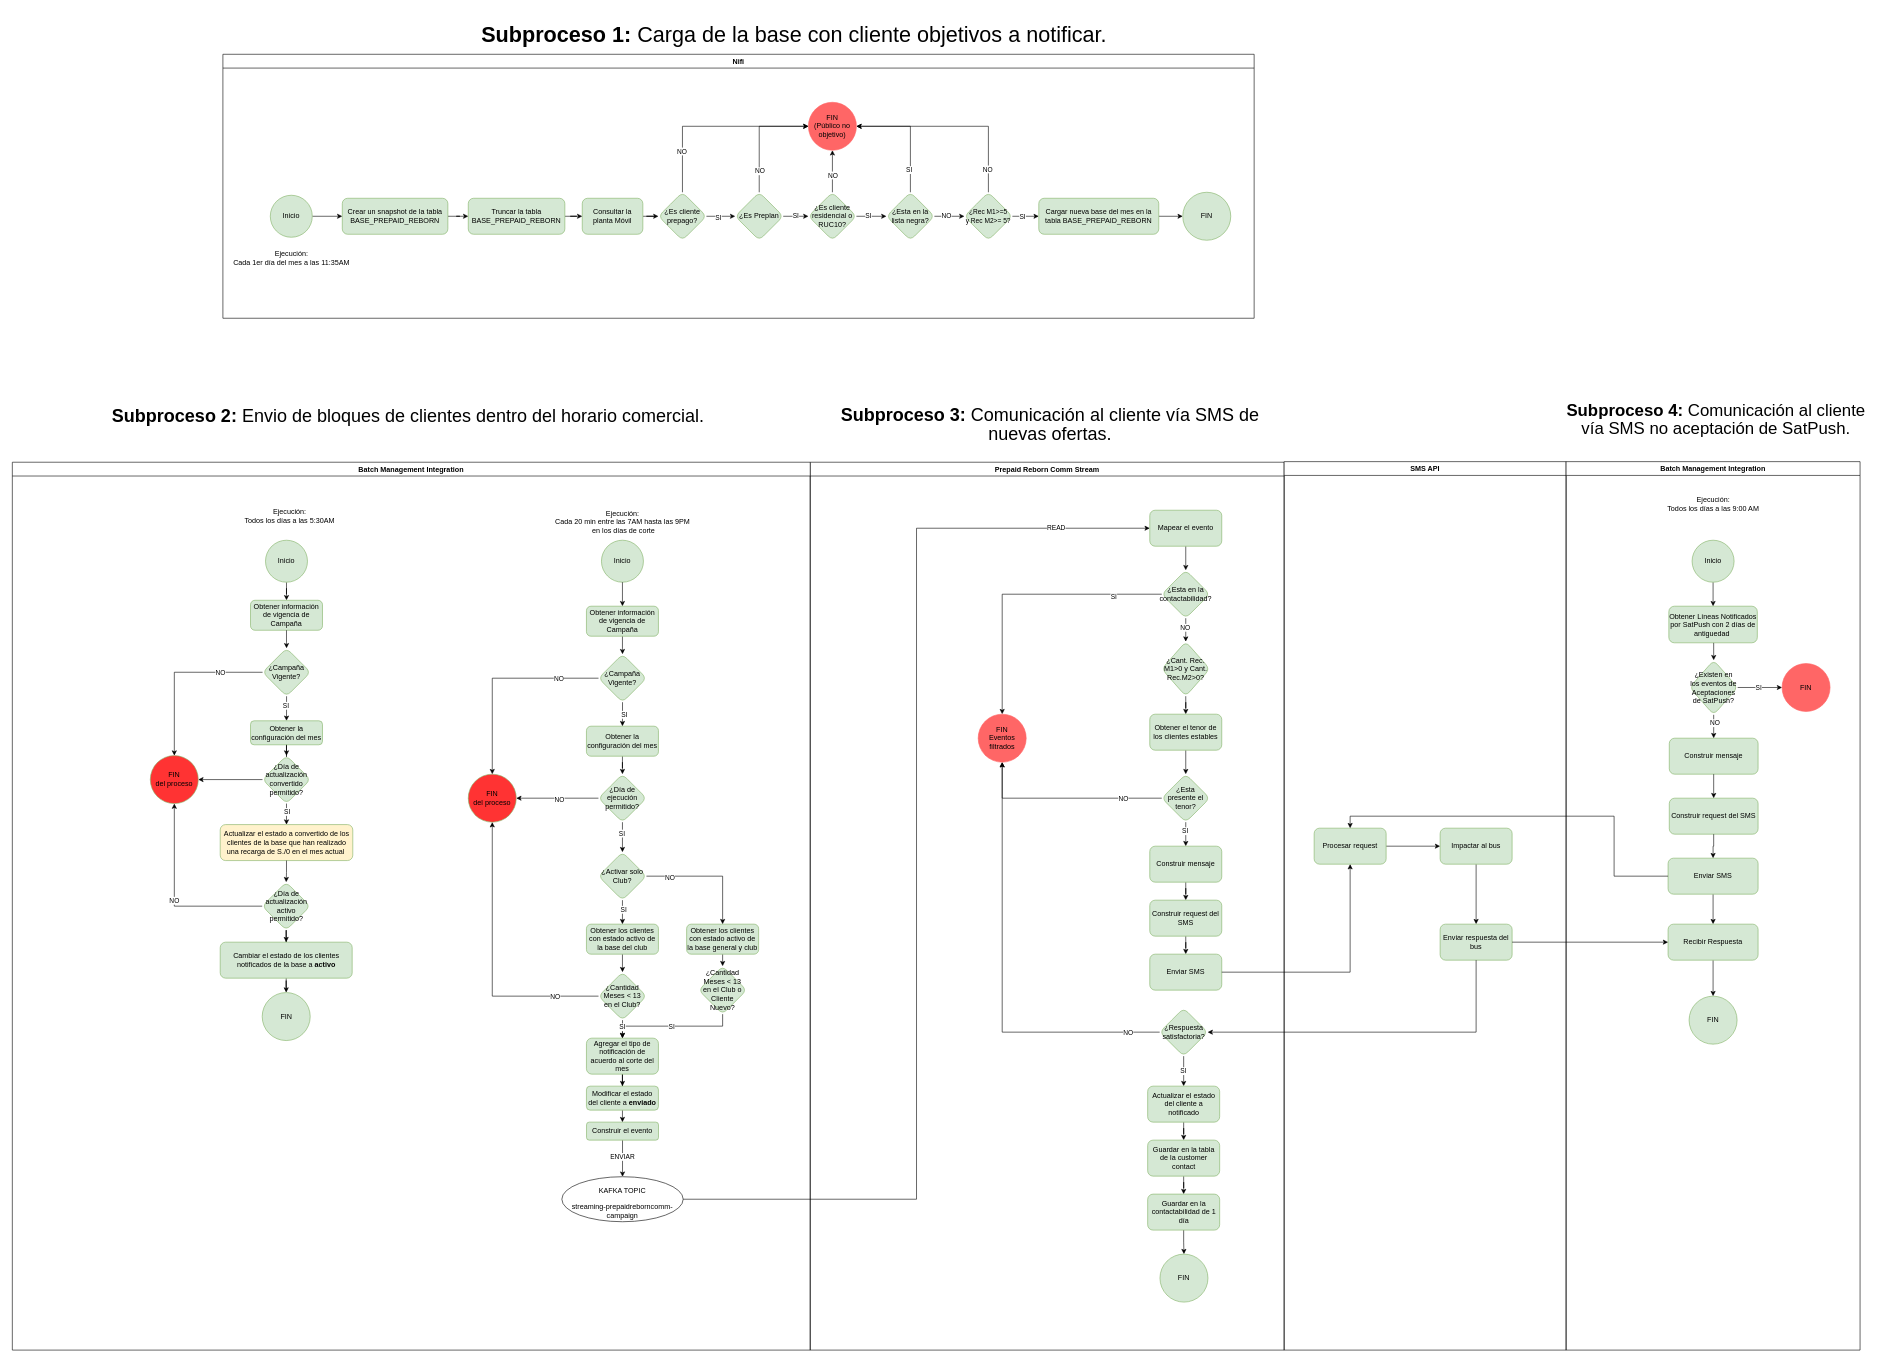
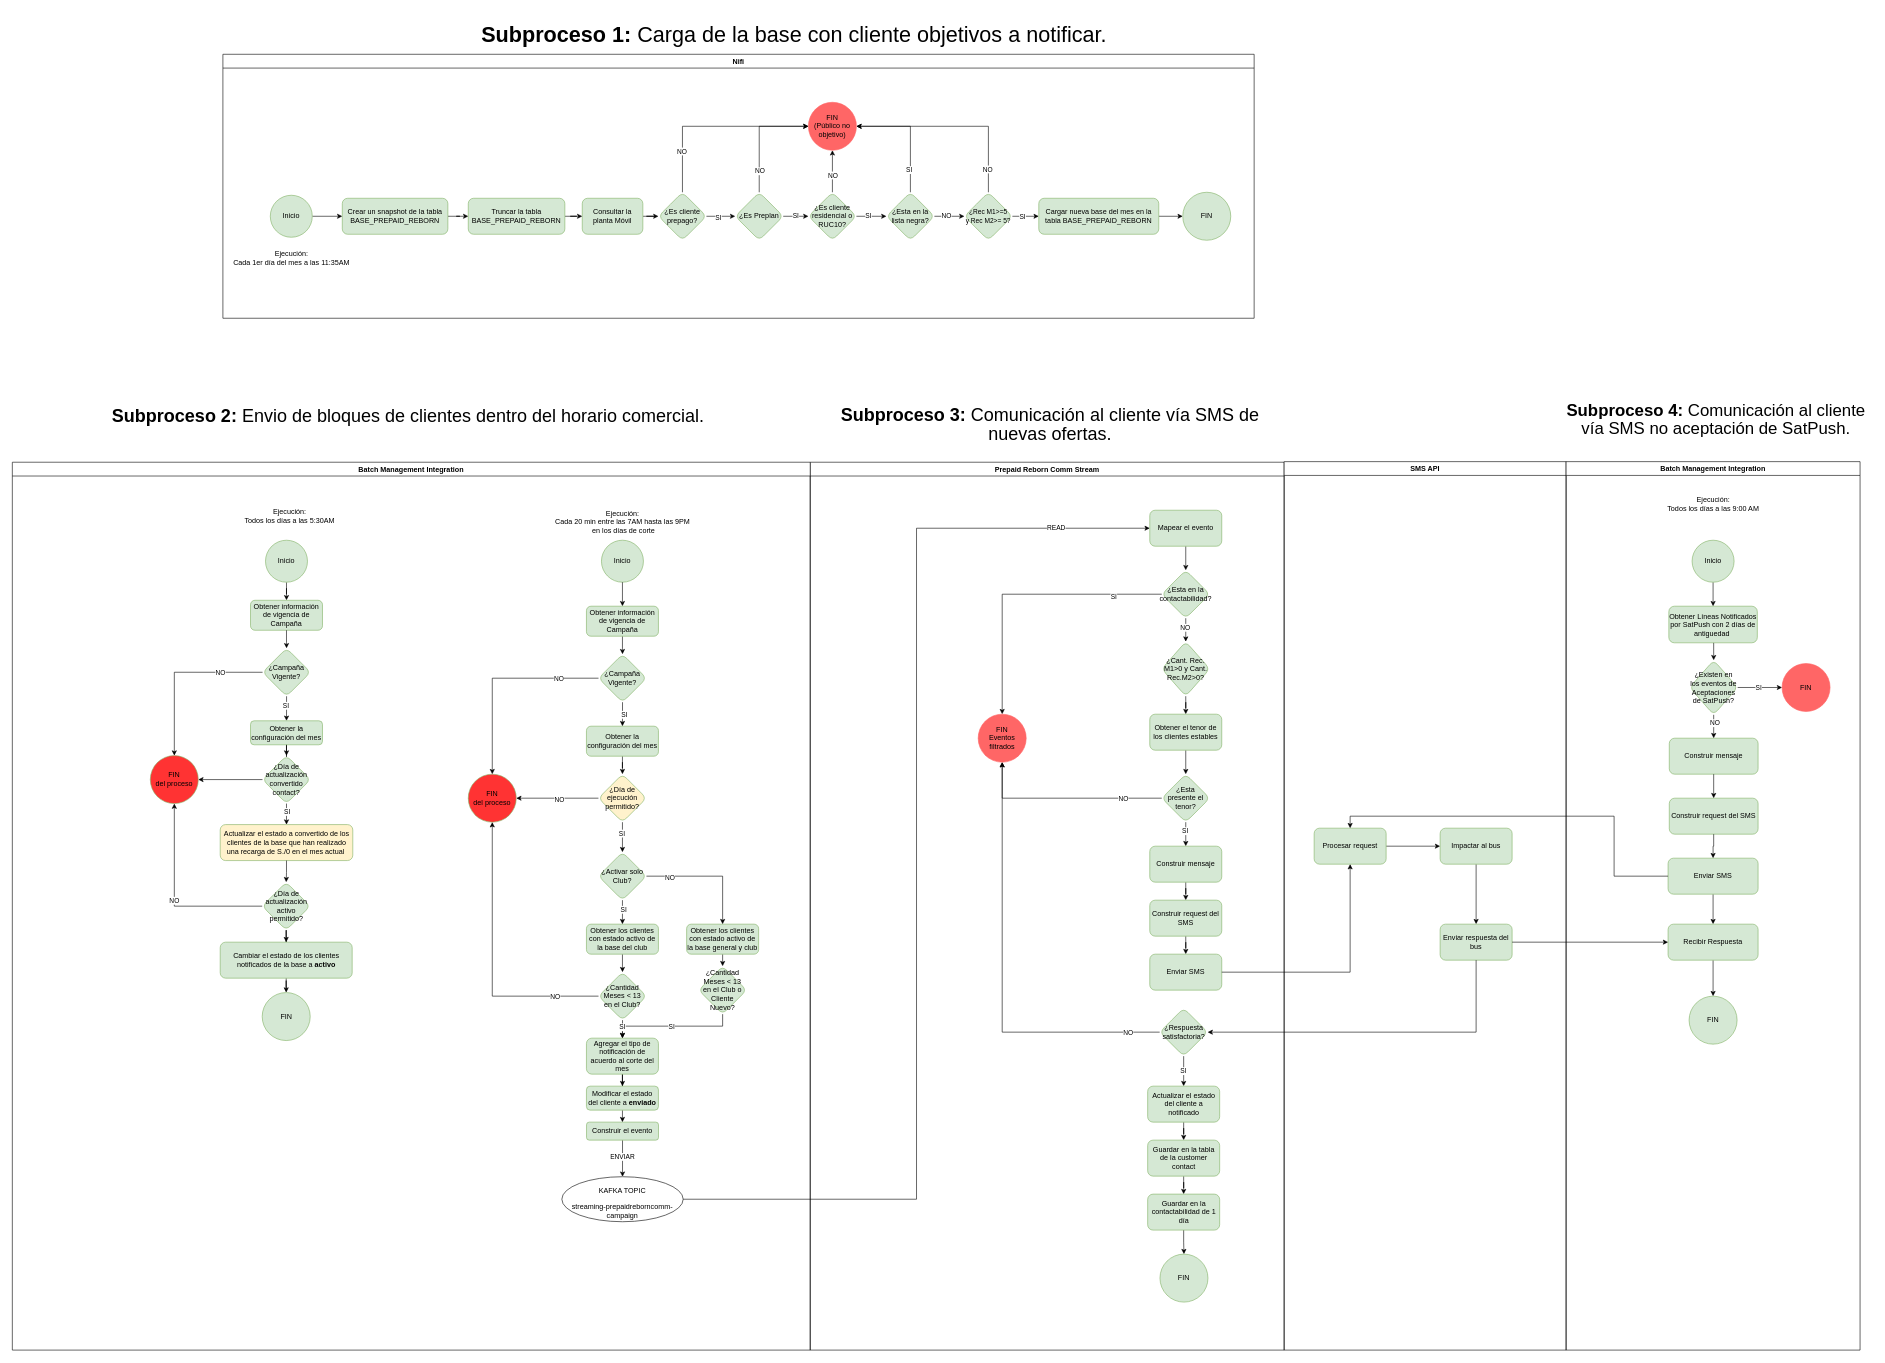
- <mxCell id="106" value="¿Día de actualización convertido permitido?" style="rhombus;whiteSpace=wrap;html=1;fillColor=#d5e8d4;strokeColor=#82b366;rounded=1;sketch=0;" parent="76" vertex="1"><mxGeometry x="417" y="489" width="80" height="80" as="geometry" /></mxCell>
+ <mxCell id="106" value="¿Día de actualización convertido contact?" style="rhombus;whiteSpace=wrap;html=1;fillColor=#d5e8d4;strokeColor=#82b366;rounded=1;sketch=0;" parent="76" vertex="1"><mxGeometry x="417" y="489" width="80" height="80" as="geometry" /></mxCell>
- <mxCell id="86" value="¿Día de ejecución permitido?" style="rhombus;whiteSpace=wrap;html=1;fillColor=#d5e8d4;strokeColor=#82b366;rounded=1;sketch=0;" parent="76" vertex="1"><mxGeometry x="977" y="520" width="80" height="80" as="geometry" /></mxCell>
+ <mxCell id="86" value="¿Día de ejecución permitido?" style="rhombus;whiteSpace=wrap;html=1;fillColor=#fff2cc;strokeColor=#82b366;rounded=1;sketch=0;" parent="76" vertex="1"><mxGeometry x="977" y="520" width="80" height="80" as="geometry" /></mxCell>
